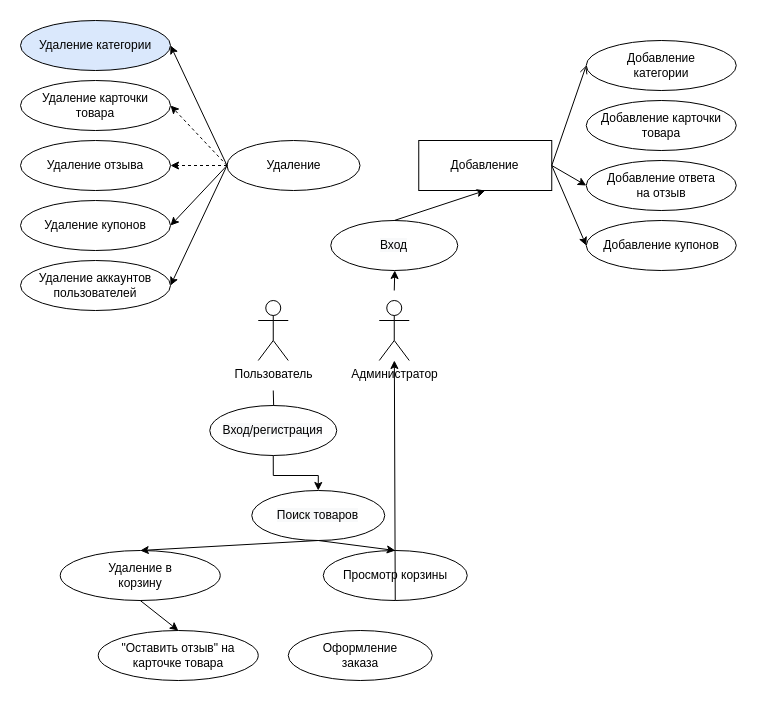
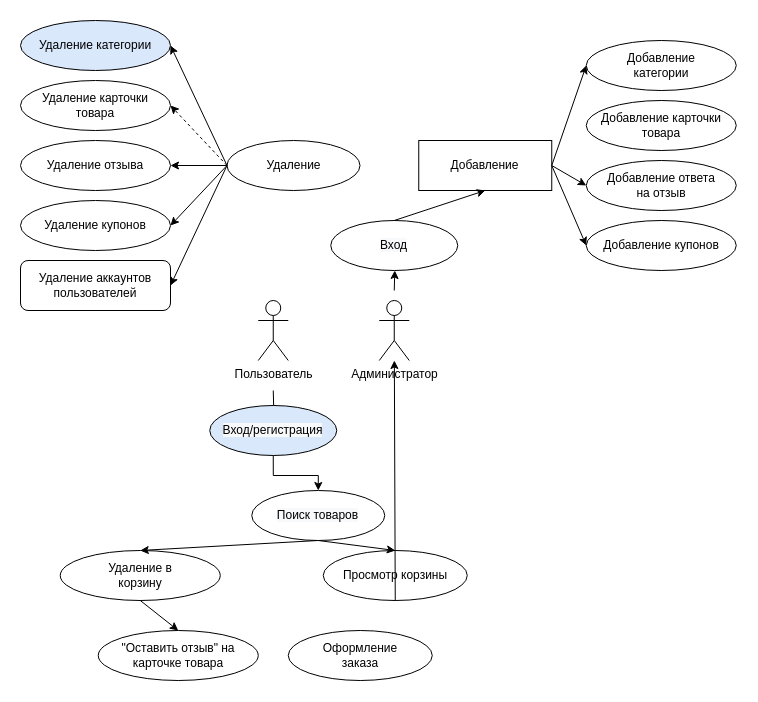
- <mxCell id="31" value="" style="endArrow=open;html=1;rounded=0;entryX=0;entryY=0.5;entryDx=0;entryDy=0;exitX=1;exitY=0.5;exitDx=0;exitDy=0;" parent="1" source="15" target="16" edge="1"><mxGeometry width="50" height="50" relative="1" as="geometry"><mxPoint x="216.25" y="175" as="sourcePoint" /><mxPoint x="159.75" y="295" as="targetPoint" /></mxGeometry></mxCell>
+ <mxCell id="31" value="" style="endArrow=classic;html=1;rounded=0;entryX=0;entryY=0.5;entryDx=0;entryDy=0;exitX=1;exitY=0.5;exitDx=0;exitDy=0;" parent="1" source="15" target="16" edge="1"><mxGeometry width="50" height="50" relative="1" as="geometry"><mxPoint x="216.25" y="175" as="sourcePoint" /><mxPoint x="159.75" y="295" as="targetPoint" /></mxGeometry></mxCell>
- <mxCell id="27" value="" style="endArrow=classic;html=1;rounded=0;entryX=1;entryY=0.5;entryDx=0;entryDy=0;exitX=0;exitY=0.5;exitDx=0;exitDy=0;dashed=1;" parent="1" source="14" target="22" edge="1"><mxGeometry width="50" height="50" relative="1" as="geometry"><mxPoint x="246.5" y="185" as="sourcePoint" /><mxPoint x="190" y="65" as="targetPoint" /></mxGeometry></mxCell>
+ <mxCell id="27" value="" style="endArrow=classic;html=1;rounded=0;entryX=1;entryY=0.5;entryDx=0;entryDy=0;exitX=0;exitY=0.5;exitDx=0;exitDy=0;" parent="1" source="14" target="22" edge="1"><mxGeometry width="50" height="50" relative="1" as="geometry"><mxPoint x="246.5" y="185" as="sourcePoint" /><mxPoint x="190" y="65" as="targetPoint" /></mxGeometry></mxCell>
- <mxCell id="24" value="Удаление аккаунтов пользователей" style="ellipse;whiteSpace=wrap;html=1;" parent="1" vertex="1"><mxGeometry x="20" y="260" width="150" height="50" as="geometry" /></mxCell>
+ <mxCell id="24" value="Удаление аккаунтов пользователей" style="whiteSpace=wrap;html=1;rounded=1;" parent="1" vertex="1"><mxGeometry x="20" y="260" width="150" height="50" as="geometry" /></mxCell>
- <mxCell id="7" value="&#10;&#10;&lt;span style=&quot;color: rgb(0, 0, 0); font-family: helvetica; font-size: 12px; font-style: normal; font-weight: 400; letter-spacing: normal; text-align: center; text-indent: 0px; text-transform: none; word-spacing: 0px; background-color: rgb(248, 249, 250); display: inline; float: none;&quot;&gt;Вход/регистрация&lt;/span&gt;&#10;&#10;" style="ellipse;whiteSpace=wrap;html=1;" parent="1" vertex="1"><mxGeometry x="209.25" y="405" width="127" height="50" as="geometry" /></mxCell>
+ <mxCell id="7" value="&#10;&#10;&lt;span style=&quot;color: rgb(0, 0, 0); font-family: helvetica; font-size: 12px; font-style: normal; font-weight: 400; letter-spacing: normal; text-align: center; text-indent: 0px; text-transform: none; word-spacing: 0px; background-color: rgb(248, 249, 250); display: inline; float: none;&quot;&gt;Вход/регистрация&lt;/span&gt;&#10;&#10;" style="ellipse;whiteSpace=wrap;html=1;fillColor=#dae8fc;" parent="1" vertex="1"><mxGeometry x="209.25" y="405" width="127" height="50" as="geometry" /></mxCell>
